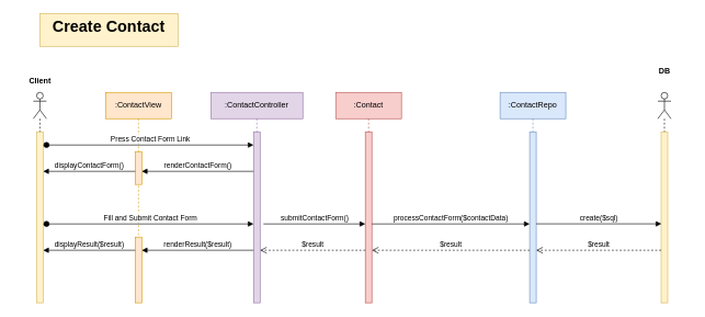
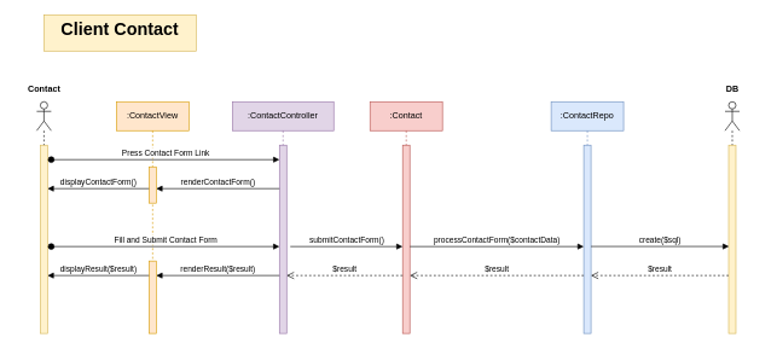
- <mxCell id="2" value="&lt;h1 style=&quot;margin-top: 0px;&quot;&gt;Create Contact&lt;/h1&gt;" style="text;html=1;whiteSpace=wrap;overflow=hidden;rounded=0;align=center;fillColor=#fff2cc;strokeColor=#d6b656;" parent="1" vertex="1"><mxGeometry x="60" y="20" width="210" height="50" as="geometry" /></mxCell>
+ <mxCell id="2" value="&lt;h1 style=&quot;margin-top: 0px;&quot;&gt;Client Contact&lt;/h1&gt;" style="text;html=1;whiteSpace=wrap;overflow=hidden;rounded=0;align=center;fillColor=#fff2cc;strokeColor=#d6b656;" parent="1" vertex="1"><mxGeometry x="60" y="20" width="210" height="50" as="geometry" /></mxCell>
- <mxCell id="8" value="DB" style="text;align=center;fontStyle=1;verticalAlign=middle;spacingLeft=3;spacingRight=3;strokeColor=none;rotatable=0;points=[[0,0.5],[1,0.5]];portConstraint=eastwest;html=1;" parent="1" vertex="1"><mxGeometry x="970" y="95" width="80" height="26" as="geometry" /></mxCell>
+ <mxCell id="8" value="DB" style="text;align=center;fontStyle=1;verticalAlign=middle;spacingLeft=3;spacingRight=3;strokeColor=none;rotatable=0;points=[[0,0.5],[1,0.5]];portConstraint=eastwest;html=1;" parent="1" vertex="1"><mxGeometry x="970" y="110" width="80" height="26" as="geometry" /></mxCell>
- <mxCell id="7" value="Client" style="text;align=center;fontStyle=1;verticalAlign=middle;spacingLeft=3;spacingRight=3;strokeColor=none;rotatable=0;points=[[0,0.5],[1,0.5]];portConstraint=eastwest;html=1;" parent="1" vertex="1"><mxGeometry y="110" width="80" height="26" as="geometry" x="20" /></mxCell>
+ <mxCell id="7" value="Contact" style="text;align=center;fontStyle=1;verticalAlign=middle;spacingLeft=3;spacingRight=3;strokeColor=none;rotatable=0;points=[[0,0.5],[1,0.5]];portConstraint=eastwest;html=1;" parent="1" vertex="1"><mxGeometry y="110" width="80" height="26" as="geometry" x="20" /></mxCell>
